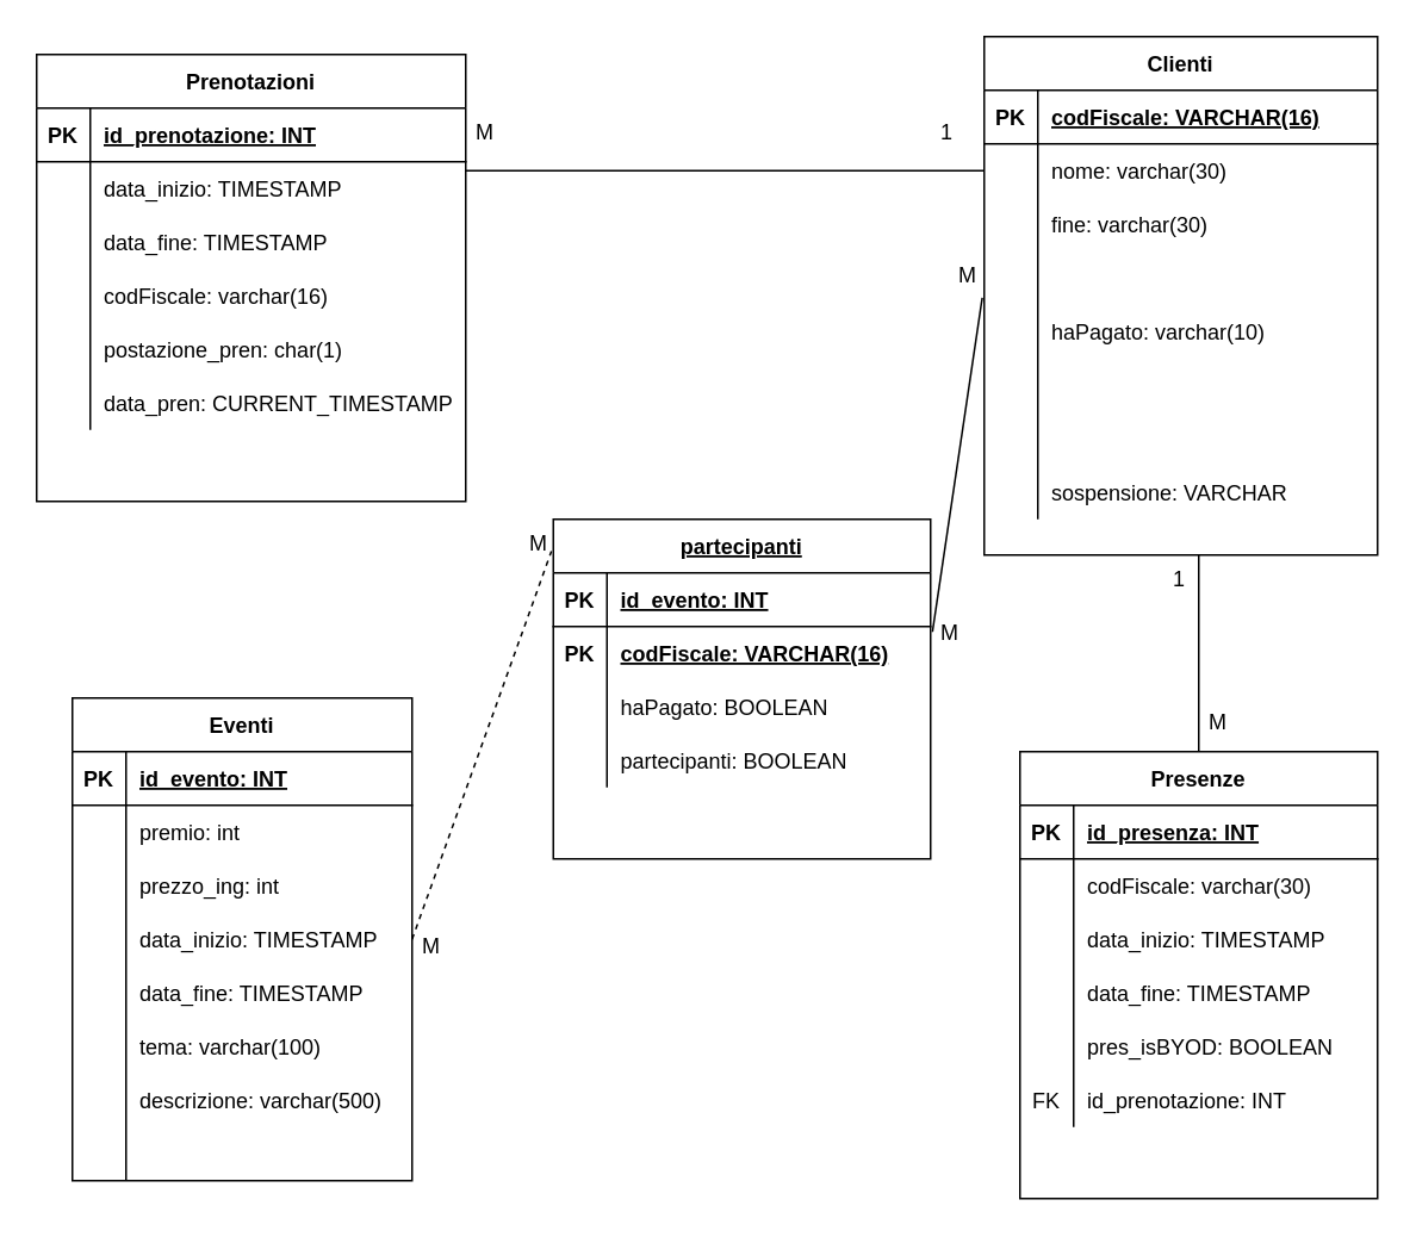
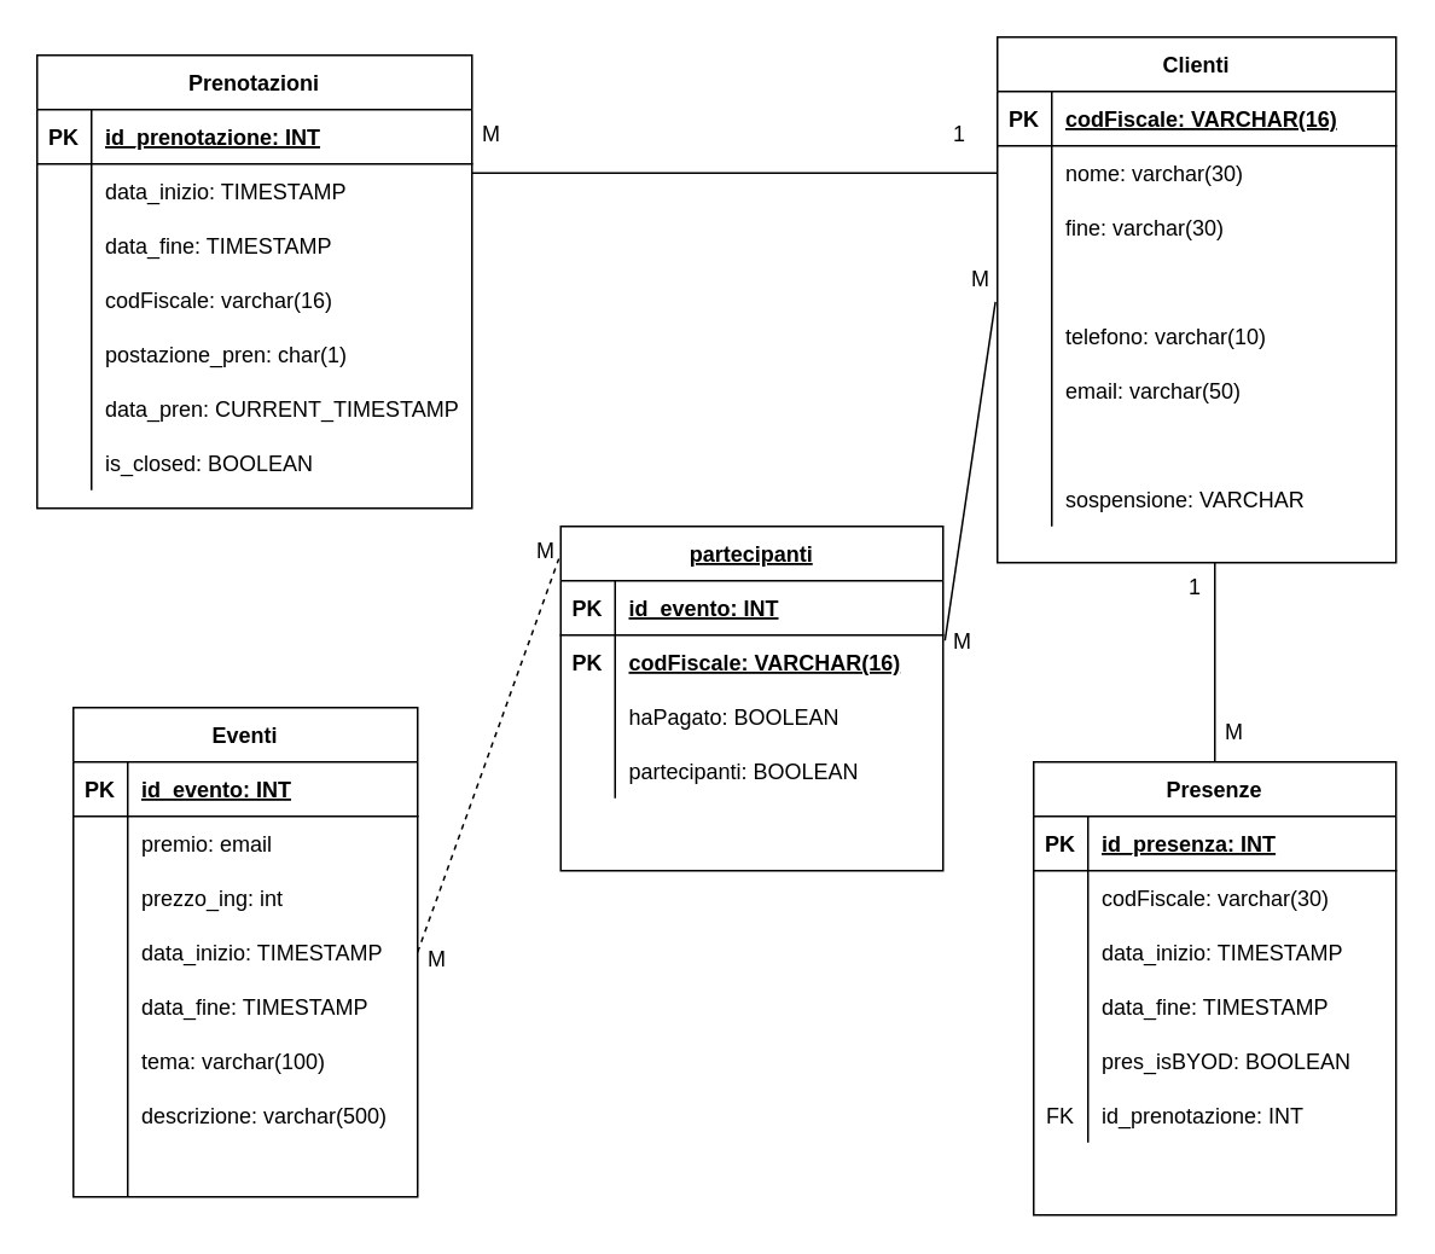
- <mxCell id="57" value="haPagato: varchar(10)" style="shape=partialRectangle;connectable=0;fillColor=none;top=0;left=0;bottom=0;right=0;align=left;spacingLeft=6;overflow=hidden;" vertex="1" parent="55"><mxGeometry x="30" width="190" height="30" as="geometry" /></mxCell>
+ <mxCell id="57" value="telefono: varchar(10)" style="shape=partialRectangle;connectable=0;fillColor=none;top=0;left=0;bottom=0;right=0;align=left;spacingLeft=6;overflow=hidden;" vertex="1" parent="55"><mxGeometry x="30" width="190" height="30" as="geometry" /></mxCell>
+ <mxCell id="60" value="email: varchar(50)" style="shape=partialRectangle;connectable=0;fillColor=none;top=0;left=0;bottom=0;right=0;align=left;spacingLeft=6;overflow=hidden;" vertex="1" parent="58"><mxGeometry x="30" width="190" height="30" as="geometry" /></mxCell>
+ <mxCell id="23" value="is_closed: BOOLEAN" style="shape=partialRectangle;connectable=0;fillColor=none;top=0;left=0;bottom=0;right=0;align=left;spacingLeft=6;overflow=hidden;" vertex="1" parent="21"><mxGeometry x="30" width="210" height="30" as="geometry" /></mxCell>
- <mxCell id="72" value="premio: int" style="shape=partialRectangle;connectable=0;fillColor=none;top=0;left=0;bottom=0;right=0;align=left;spacingLeft=6;overflow=hidden;" vertex="1" parent="70"><mxGeometry x="30" width="160" height="30" as="geometry" /></mxCell>
+ <mxCell id="72" value="premio: email" style="shape=partialRectangle;connectable=0;fillColor=none;top=0;left=0;bottom=0;right=0;align=left;spacingLeft=6;overflow=hidden;" vertex="1" parent="70"><mxGeometry x="30" width="160" height="30" as="geometry" /></mxCell>
